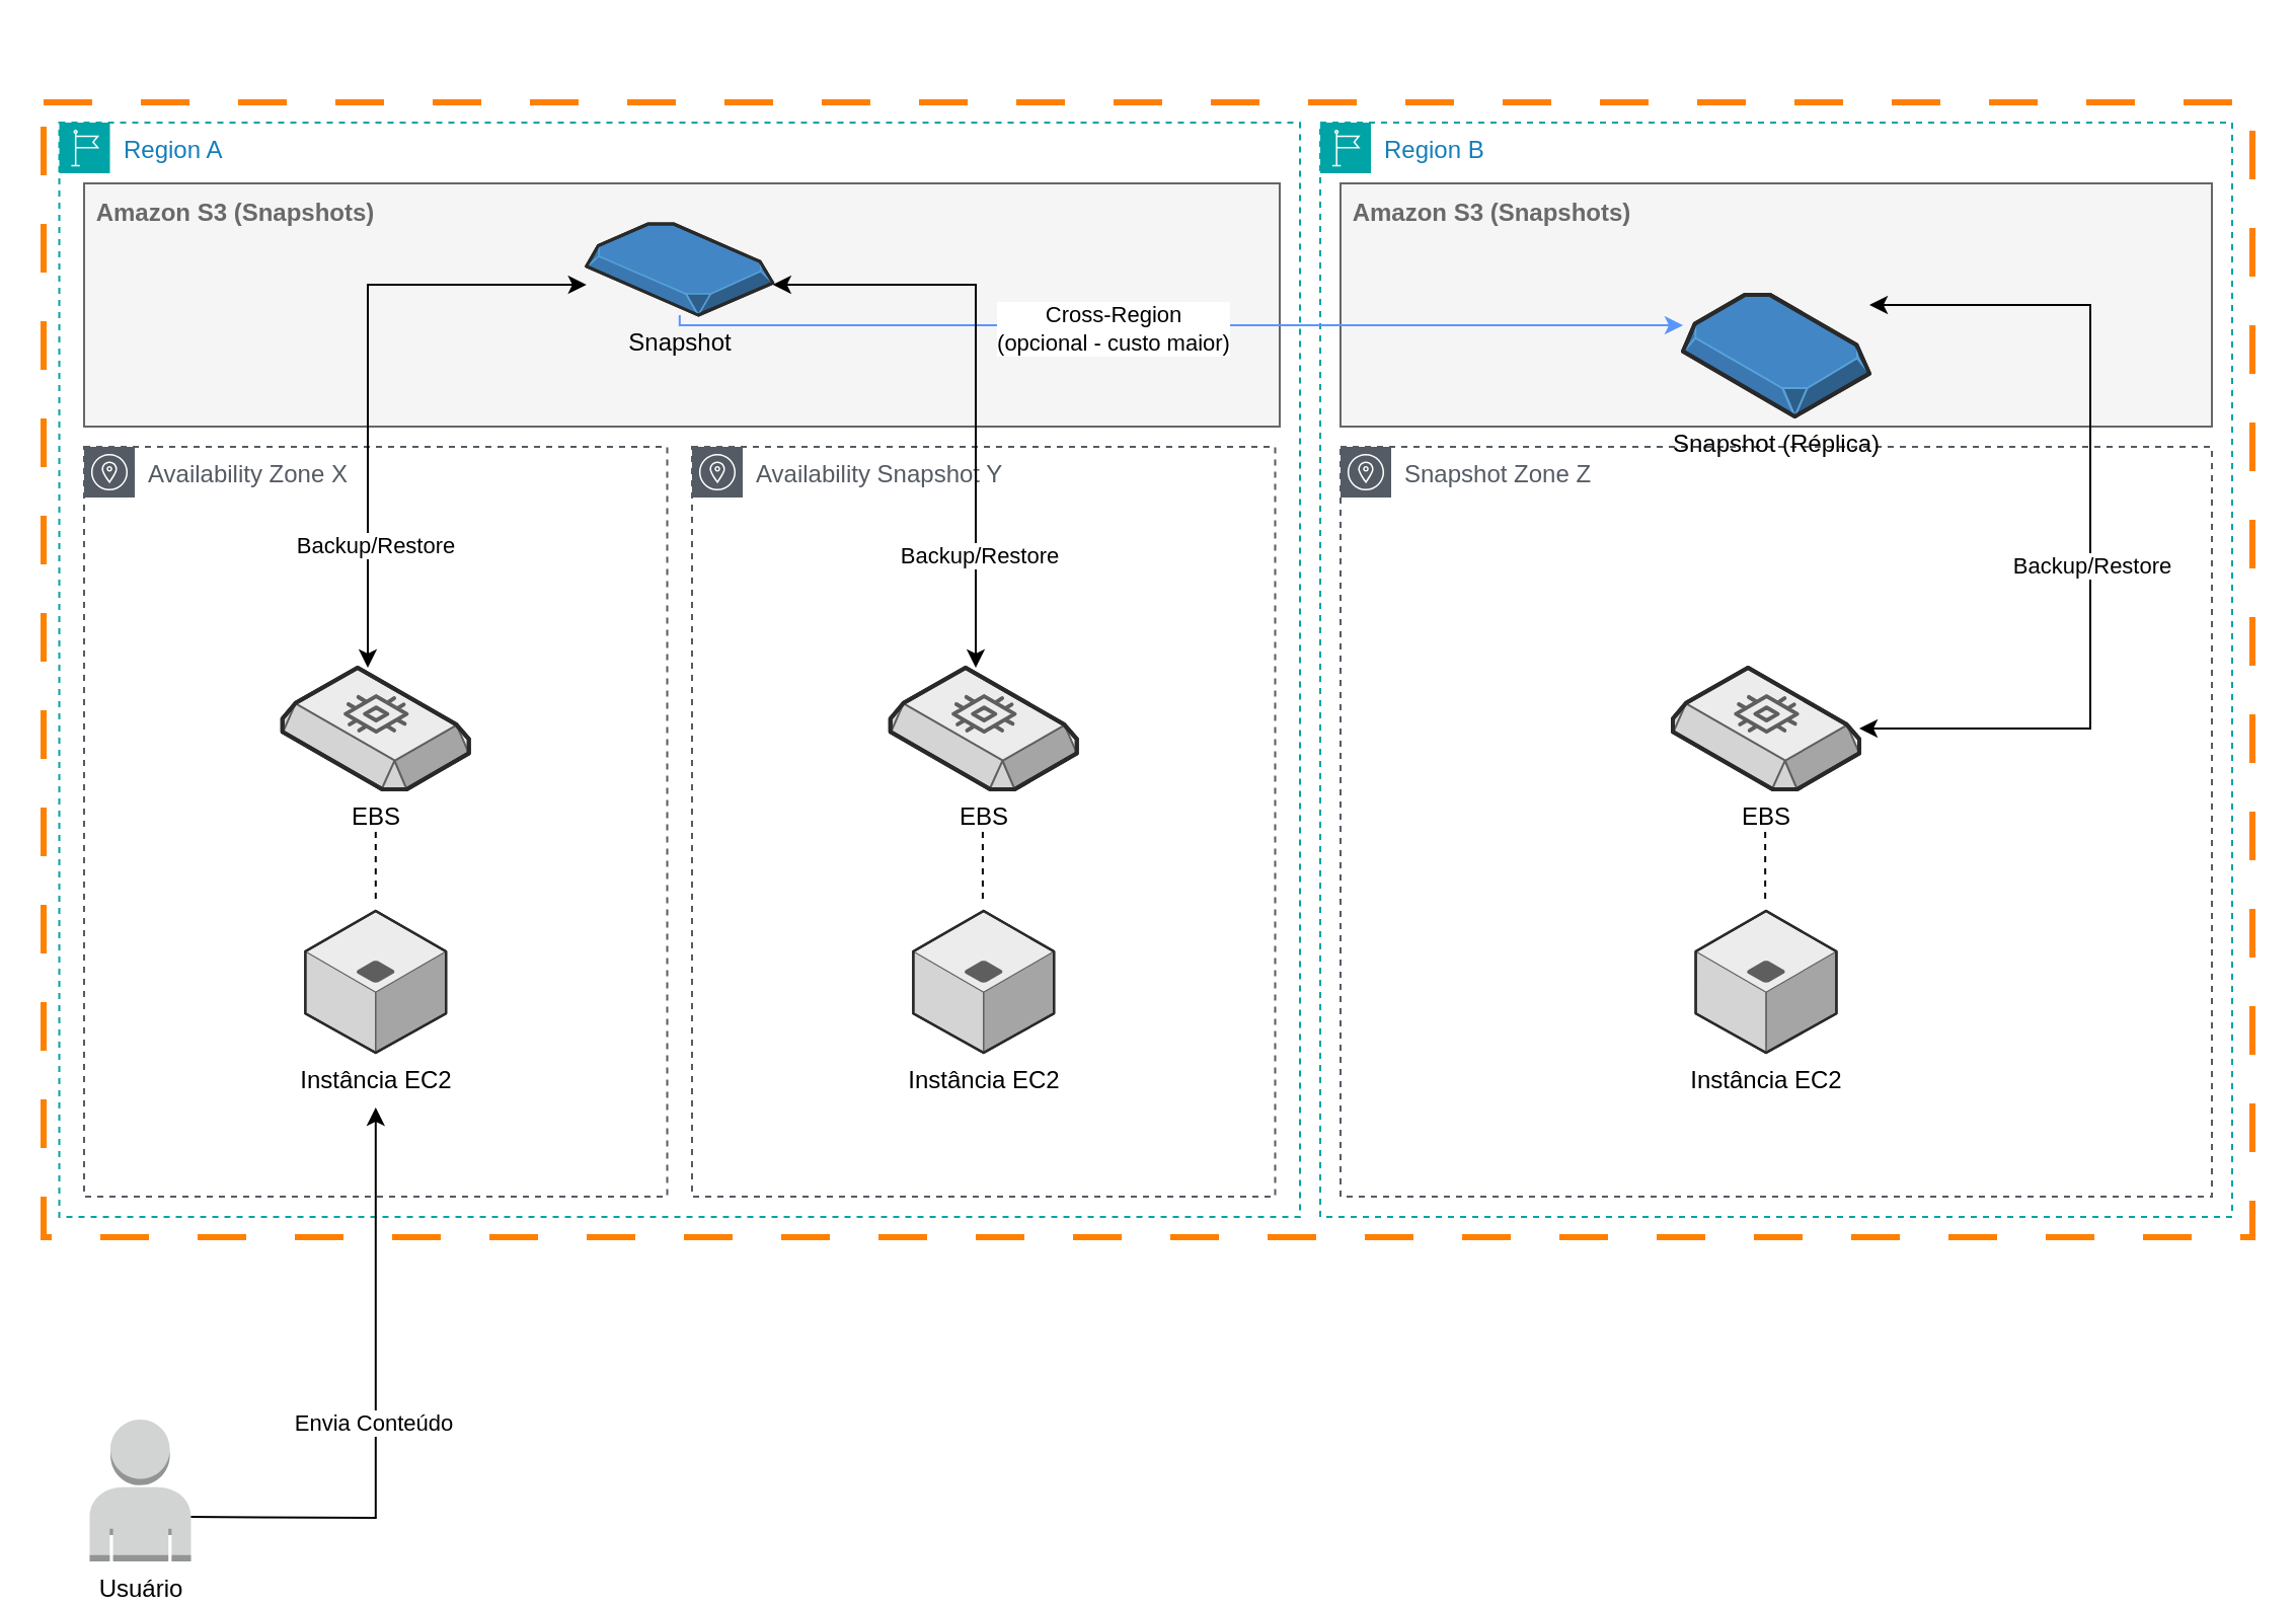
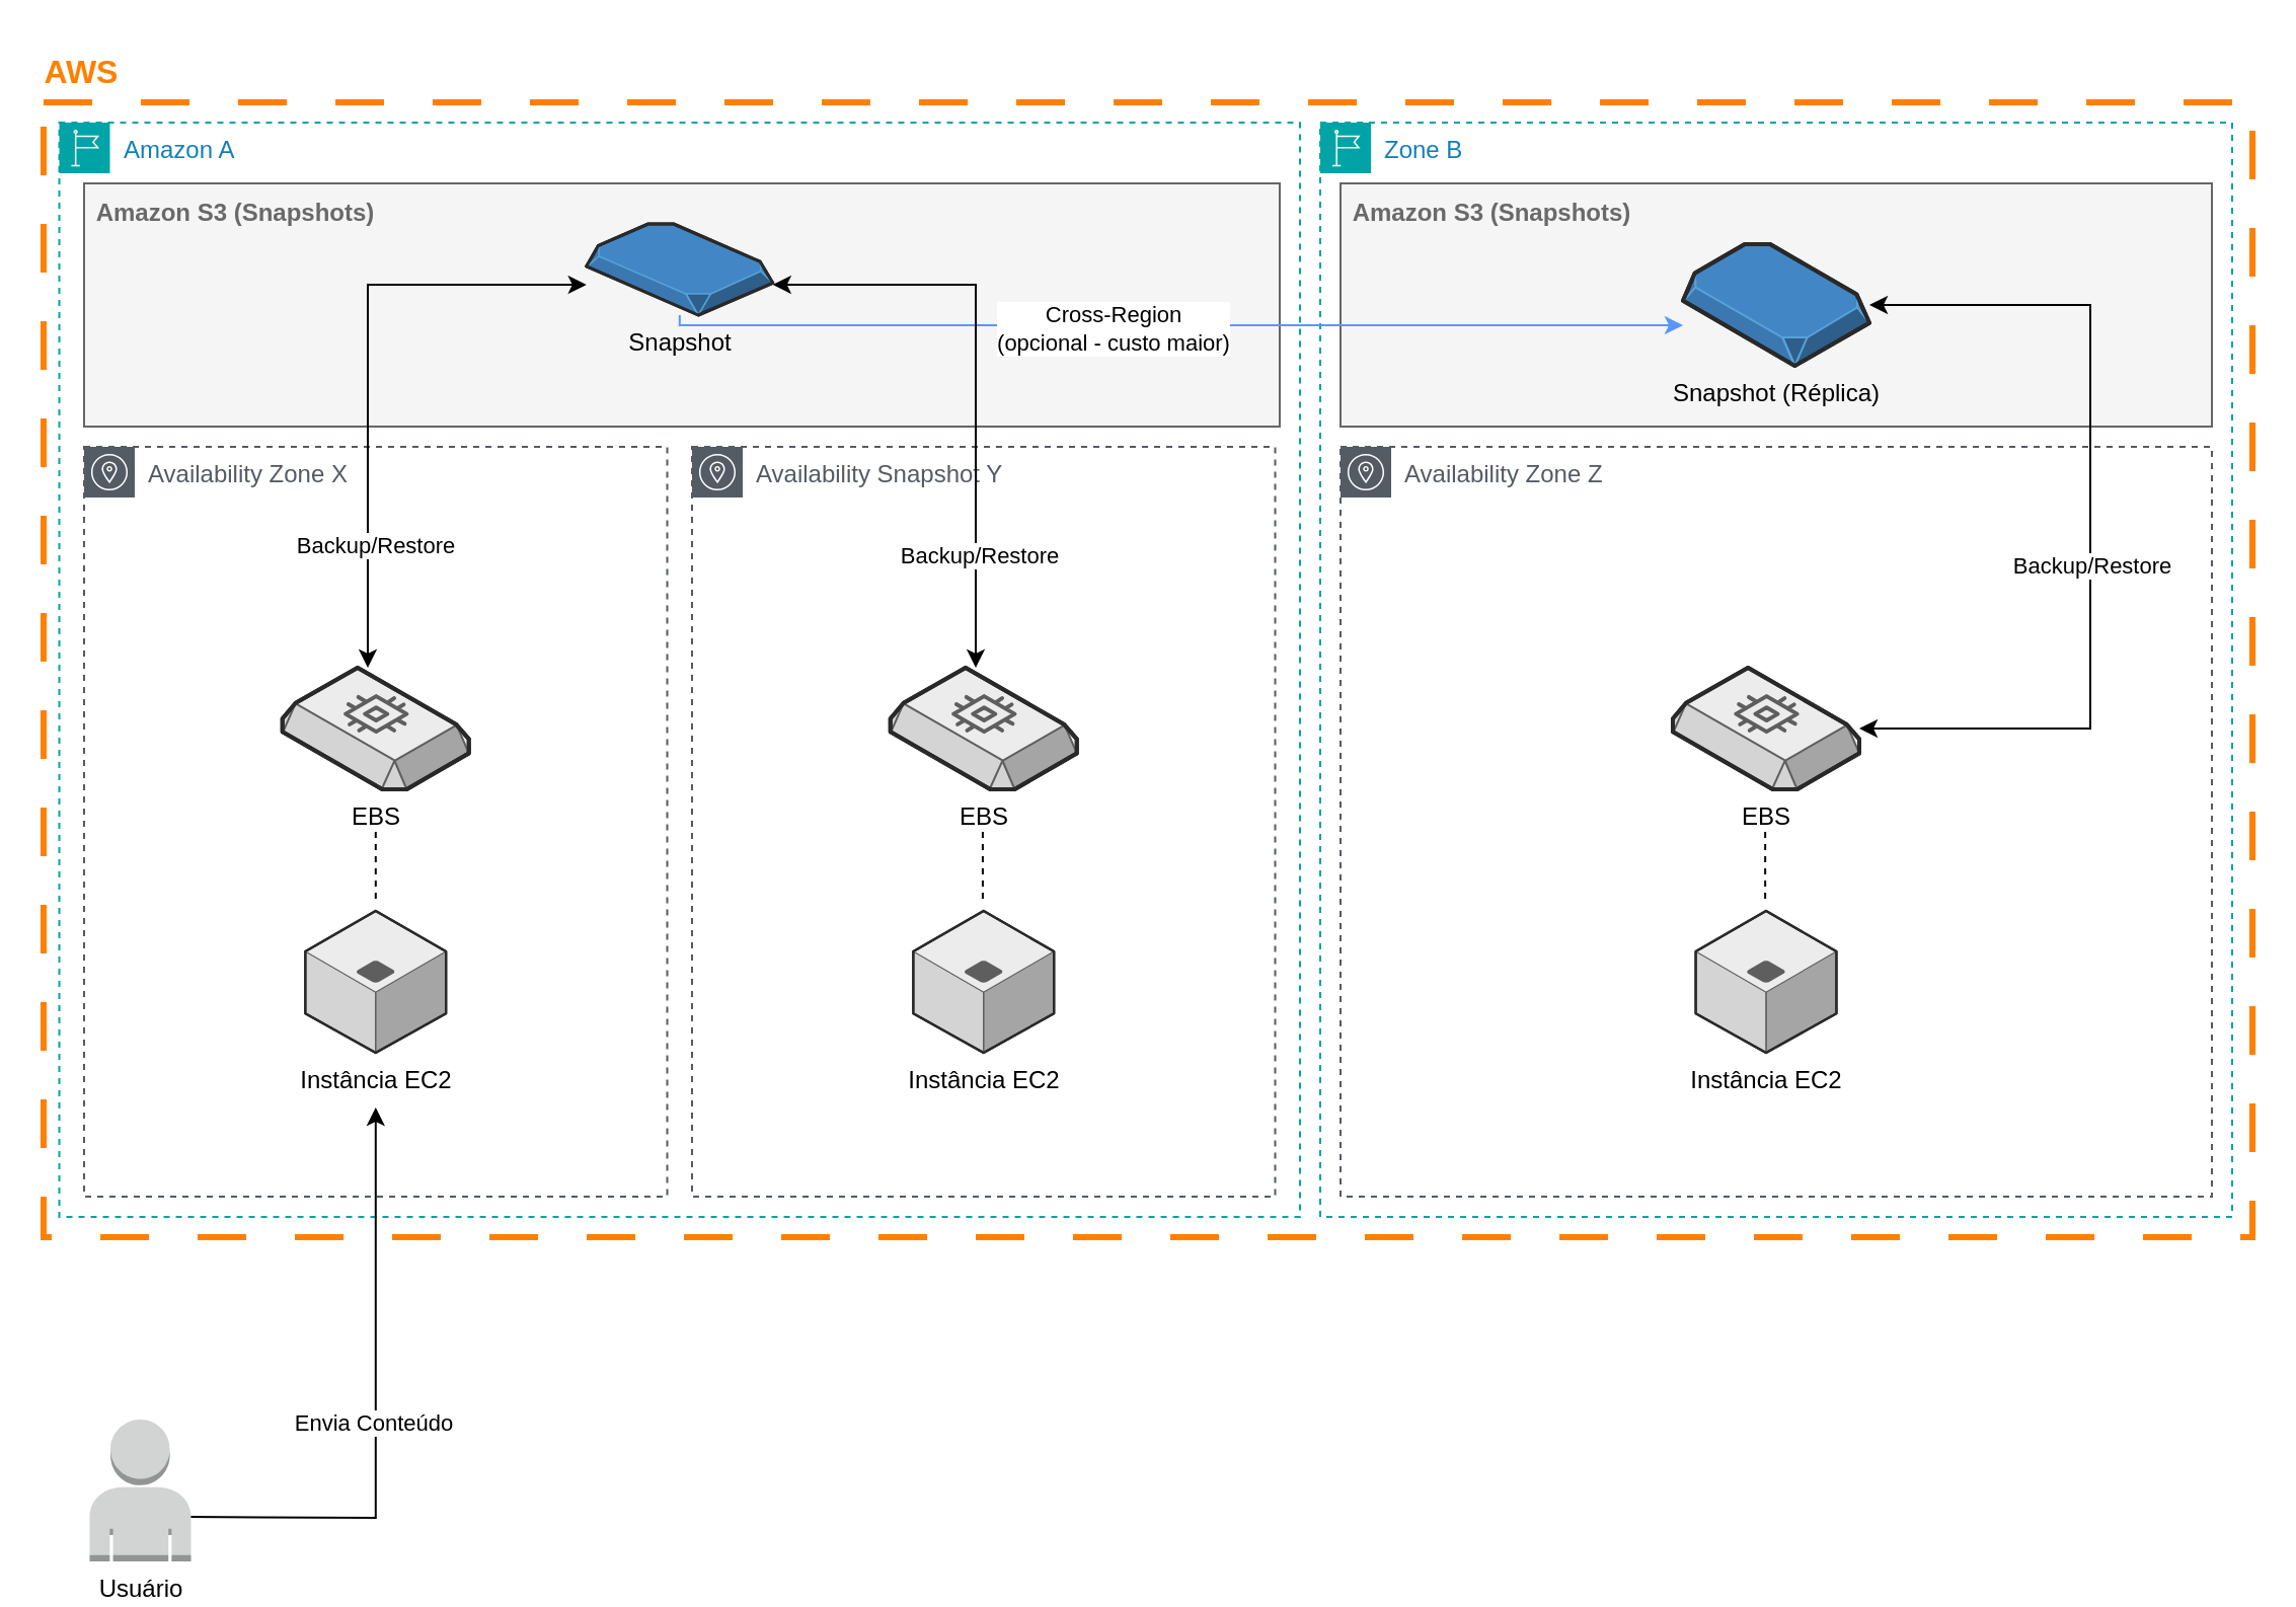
+ <mxCell id="3" value="&lt;font style=&quot;font-size: 16px;&quot;&gt;&lt;span style=&quot;color: rgb(255, 128, 0);&quot;&gt;&lt;b&gt;AWS&lt;/b&gt;&lt;/span&gt;&lt;/font&gt;" style="text;html=1;align=center;verticalAlign=middle;whiteSpace=wrap;rounded=0;" vertex="1" parent="1"><mxGeometry x="20" y="20" width="40" height="30" as="geometry" /></mxCell>
- <mxCell id="4" value="Region A" style="points=[[0,0],[0.25,0],[0.5,0],[0.75,0],[1,0],[1,0.25],[1,0.5],[1,0.75],[1,1],[0.75,1],[0.5,1],[0.25,1],[0,1],[0,0.75],[0,0.5],[0,0.25]];outlineConnect=0;gradientColor=none;html=1;whiteSpace=wrap;fontSize=12;fontStyle=0;container=1;pointerEvents=0;collapsible=0;recursiveResize=0;shape=mxgraph.aws4.group;grIcon=mxgraph.aws4.group_region;strokeColor=#00A4A6;fillColor=none;verticalAlign=top;align=left;spacingLeft=30;fontColor=#147EBA;dashed=1;" vertex="1" parent="1"><mxGeometry x="28.75" y="60" width="612.25" height="540" as="geometry" /></mxCell>
+ <mxCell id="4" value="Amazon A" style="points=[[0,0],[0.25,0],[0.5,0],[0.75,0],[1,0],[1,0.25],[1,0.5],[1,0.75],[1,1],[0.75,1],[0.5,1],[0.25,1],[0,1],[0,0.75],[0,0.5],[0,0.25]];outlineConnect=0;gradientColor=none;html=1;whiteSpace=wrap;fontSize=12;fontStyle=0;container=1;pointerEvents=0;collapsible=0;recursiveResize=0;shape=mxgraph.aws4.group;grIcon=mxgraph.aws4.group_region;strokeColor=#00A4A6;fillColor=none;verticalAlign=top;align=left;spacingLeft=30;fontColor=#147EBA;dashed=1;" vertex="1" parent="1"><mxGeometry x="28.75" y="60" width="612.25" height="540" as="geometry" /></mxCell>
- <mxCell id="13" value="Region B" style="points=[[0,0],[0.25,0],[0.5,0],[0.75,0],[1,0],[1,0.25],[1,0.5],[1,0.75],[1,1],[0.75,1],[0.5,1],[0.25,1],[0,1],[0,0.75],[0,0.5],[0,0.25]];outlineConnect=0;gradientColor=none;html=1;whiteSpace=wrap;fontSize=12;fontStyle=0;container=1;pointerEvents=0;collapsible=0;recursiveResize=0;shape=mxgraph.aws4.group;grIcon=mxgraph.aws4.group_region;strokeColor=#00A4A6;fillColor=none;verticalAlign=top;align=left;spacingLeft=30;fontColor=#147EBA;dashed=1;" vertex="1" parent="1"><mxGeometry x="651" y="60" width="450" height="540" as="geometry" /></mxCell>
+ <mxCell id="13" value="Zone B" style="points=[[0,0],[0.25,0],[0.5,0],[0.75,0],[1,0],[1,0.25],[1,0.5],[1,0.75],[1,1],[0.75,1],[0.5,1],[0.25,1],[0,1],[0,0.75],[0,0.5],[0,0.25]];outlineConnect=0;gradientColor=none;html=1;whiteSpace=wrap;fontSize=12;fontStyle=0;container=1;pointerEvents=0;collapsible=0;recursiveResize=0;shape=mxgraph.aws4.group;grIcon=mxgraph.aws4.group_region;strokeColor=#00A4A6;fillColor=none;verticalAlign=top;align=left;spacingLeft=30;fontColor=#147EBA;dashed=1;" vertex="1" parent="1"><mxGeometry x="651" y="60" width="450" height="540" as="geometry" /></mxCell>
- <mxCell id="20" value="&lt;div&gt;Snapshot (Réplica)&lt;/div&gt;" style="verticalLabelPosition=bottom;html=1;verticalAlign=top;strokeWidth=1;align=center;outlineConnect=0;dashed=0;outlineConnect=0;shape=mxgraph.aws3d.snapshot;fillColor=#4286c5;strokeColor=#57A2D8;aspect=fixed;strokeColor2=#292929;" vertex="1" parent="13"><mxGeometry x="179" y="85" width="92" height="60" as="geometry" /></mxCell>
+ <mxCell id="20" value="&lt;div&gt;Snapshot (Réplica)&lt;/div&gt;" style="verticalLabelPosition=bottom;html=1;verticalAlign=top;strokeWidth=1;align=center;outlineConnect=0;dashed=0;outlineConnect=0;shape=mxgraph.aws3d.snapshot;fillColor=#4286c5;strokeColor=#57A2D8;aspect=fixed;strokeColor2=#292929;" vertex="1" parent="13"><mxGeometry x="179" y="60" width="92" height="60" as="geometry" /></mxCell>
- <mxCell id="14" value="Snapshot Zone Z" style="sketch=0;outlineConnect=0;gradientColor=none;html=1;whiteSpace=wrap;fontSize=12;fontStyle=0;shape=mxgraph.aws4.group;grIcon=mxgraph.aws4.group_availability_zone;strokeColor=#545B64;fillColor=none;verticalAlign=top;align=left;spacingLeft=30;fontColor=#545B64;dashed=1;" vertex="1" parent="13"><mxGeometry x="10" y="160" width="430" height="370" as="geometry" /></mxCell>
+ <mxCell id="14" value="Availability Zone Z" style="sketch=0;outlineConnect=0;gradientColor=none;html=1;whiteSpace=wrap;fontSize=12;fontStyle=0;shape=mxgraph.aws4.group;grIcon=mxgraph.aws4.group_availability_zone;strokeColor=#545B64;fillColor=none;verticalAlign=top;align=left;spacingLeft=30;fontColor=#545B64;dashed=1;" vertex="1" parent="13"><mxGeometry x="10" y="160" width="430" height="370" as="geometry" /></mxCell>
